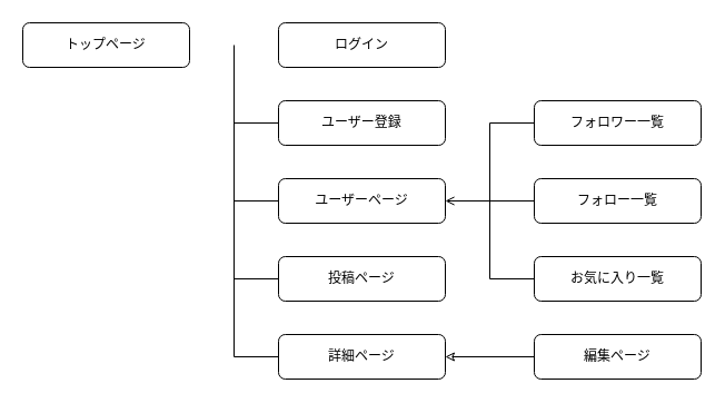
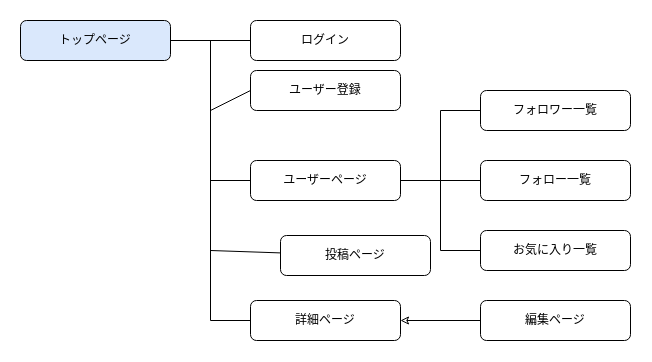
- <mxCell id="7" value="トップページ" style="rounded=1;whiteSpace=wrap;html=1;" parent="1" vertex="1"><mxGeometry x="20" y="20" width="150" height="40" as="geometry" /></mxCell>
+ <mxCell id="7" value="トップページ" style="rounded=1;whiteSpace=wrap;html=1;fillColor=#dae8fc;" parent="1" vertex="1"><mxGeometry x="20" y="20" width="150" height="40" as="geometry" /></mxCell>
+ <mxCell id="6" style="edgeStyle=none;html=1;entryX=0;entryY=0.5;entryDx=0;entryDy=0;endArrow=none;endFill=0;" parent="1" source="7" target="5" edge="1"><mxGeometry relative="1" as="geometry" /></mxCell>
- <mxCell id="4" value="ユーザー登録" style="rounded=1;whiteSpace=wrap;html=1;" parent="1" vertex="1"><mxGeometry x="250" y="90" width="150" height="40" as="geometry" /></mxCell>
+ <mxCell id="4" value="ユーザー登録" style="rounded=1;whiteSpace=wrap;html=1;" parent="1" vertex="1"><mxGeometry x="250" y="70" width="150" height="40" as="geometry" /></mxCell>
- <mxCell id="16" style="edgeStyle=none;html=1;entryX=1;entryY=0.5;entryDx=0;entryDy=0;endArrow=open;endFill=0;" parent="1" source="17" target="3" edge="1"><mxGeometry relative="1" as="geometry" /></mxCell>
+ <mxCell id="16" style="edgeStyle=none;html=1;entryX=1;entryY=0.5;entryDx=0;entryDy=0;endArrow=none;endFill=0;" parent="1" source="17" target="3" edge="1"><mxGeometry relative="1" as="geometry" /></mxCell>
- <mxCell id="10" value="投稿ページ" style="rounded=1;whiteSpace=wrap;html=1;" parent="1" vertex="1"><mxGeometry x="250" y="230" width="150" height="40" as="geometry" /></mxCell>
+ <mxCell id="10" value="投稿ページ" style="rounded=1;whiteSpace=wrap;html=1;" parent="1" vertex="1"><mxGeometry x="280" y="235" width="150" height="40" as="geometry" /></mxCell>
